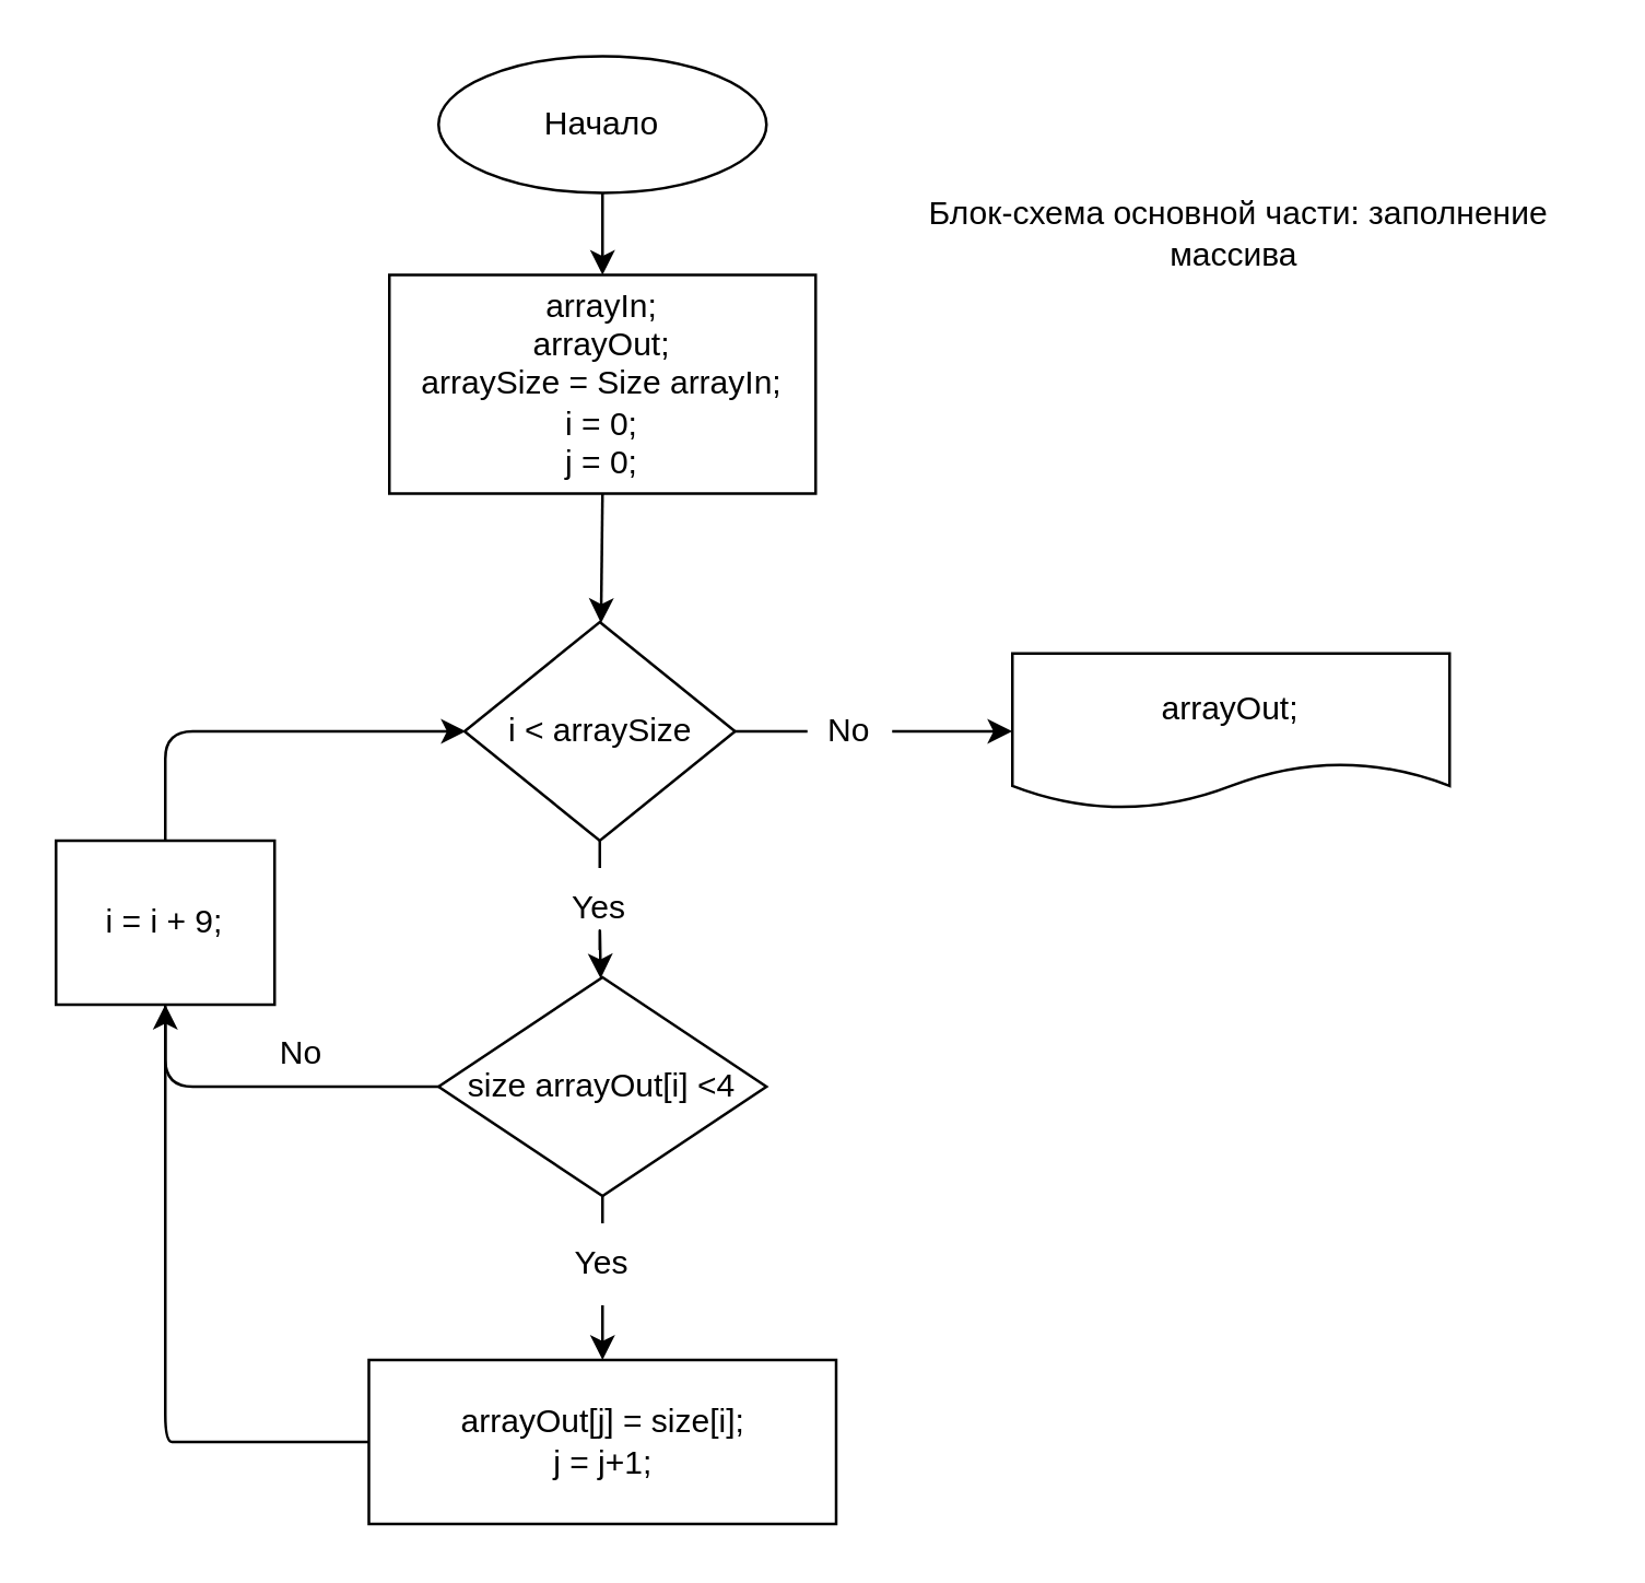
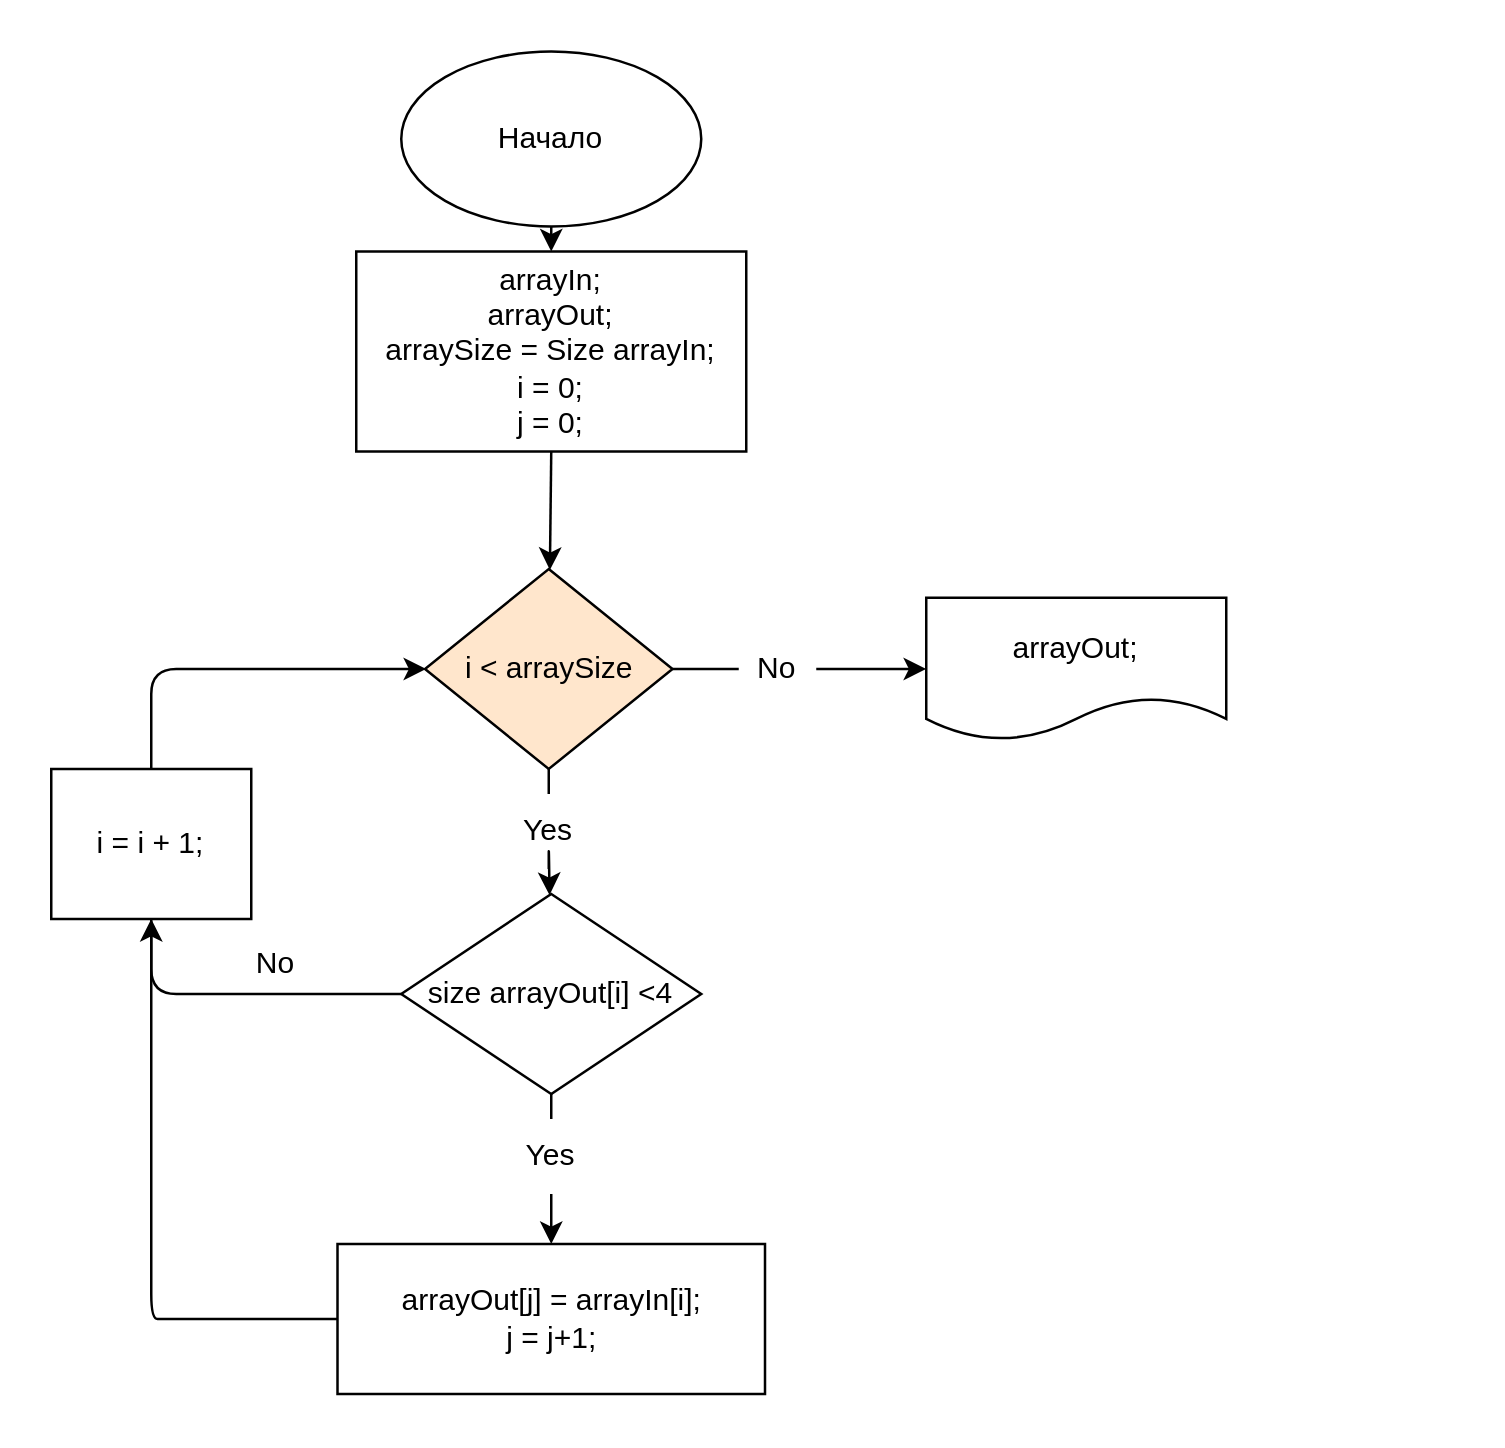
- <mxCell id="3" value="Начало" style="ellipse;whiteSpace=wrap;html=1;" vertex="1" parent="1"><mxGeometry x="160" y="20" width="120" height="50" as="geometry" /></mxCell>
+ <mxCell id="3" value="Начало" style="ellipse;whiteSpace=wrap;html=1;" vertex="1" parent="1"><mxGeometry x="160" y="20" width="120" height="70" as="geometry" /></mxCell>
- <mxCell id="24" value="Блок-схема основной части: заполнение массива&amp;nbsp;" style="text;html=1;strokeColor=none;fillColor=none;align=center;verticalAlign=middle;whiteSpace=wrap;rounded=0;" vertex="1" parent="1"><mxGeometry x="326" y="30" width="254" height="110" as="geometry" /></mxCell>
- <mxCell id="8" value="i &amp;lt; arraySize" style="rhombus;whiteSpace=wrap;html=1;" vertex="1" parent="1"><mxGeometry x="169.5" y="227" width="99" height="80" as="geometry" /></mxCell>
+ <mxCell id="8" value="i &amp;lt; arraySize" style="rhombus;whiteSpace=wrap;html=1;fillColor=#ffe6cc;" vertex="1" parent="1"><mxGeometry x="169.5" y="227" width="99" height="80" as="geometry" /></mxCell>
- <mxCell id="12" value="arrayOut;" style="shape=document;whiteSpace=wrap;html=1;boundedLbl=1;" vertex="1" parent="1"><mxGeometry x="370" y="238.5" width="160" height="57" as="geometry" /></mxCell>
+ <mxCell id="12" value="arrayOut;" style="shape=document;whiteSpace=wrap;html=1;boundedLbl=1;" vertex="1" parent="1"><mxGeometry x="370" y="238.5" width="120" height="57" as="geometry" /></mxCell>
- <mxCell id="21" value="i = i + 9;" style="rounded=0;whiteSpace=wrap;html=1;" vertex="1" parent="1"><mxGeometry x="20" y="307" width="80" height="60" as="geometry" /></mxCell>
+ <mxCell id="21" value="i = i + 1;" style="rounded=0;whiteSpace=wrap;html=1;" vertex="1" parent="1"><mxGeometry x="20" y="307" width="80" height="60" as="geometry" /></mxCell>
- <mxCell id="14" value="arrayOut[j] = size[i];&lt;br&gt;j = j+1;" style="whiteSpace=wrap;html=1;" vertex="1" parent="1"><mxGeometry x="134.5" y="497" width="171" height="60" as="geometry" /></mxCell>
+ <mxCell id="14" value="arrayOut[j] = arrayIn[i];&lt;br&gt;j = j+1;" style="whiteSpace=wrap;html=1;" vertex="1" parent="1"><mxGeometry x="134.5" y="497" width="171" height="60" as="geometry" /></mxCell>
